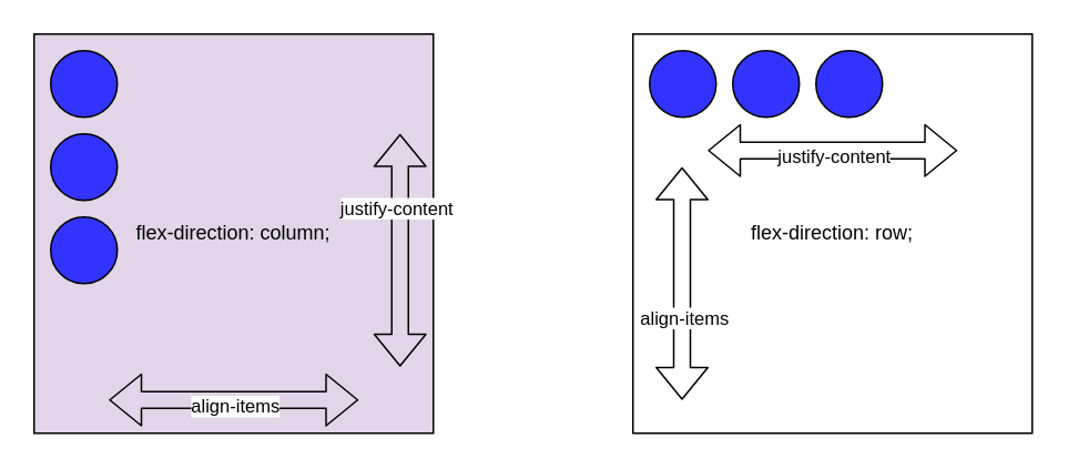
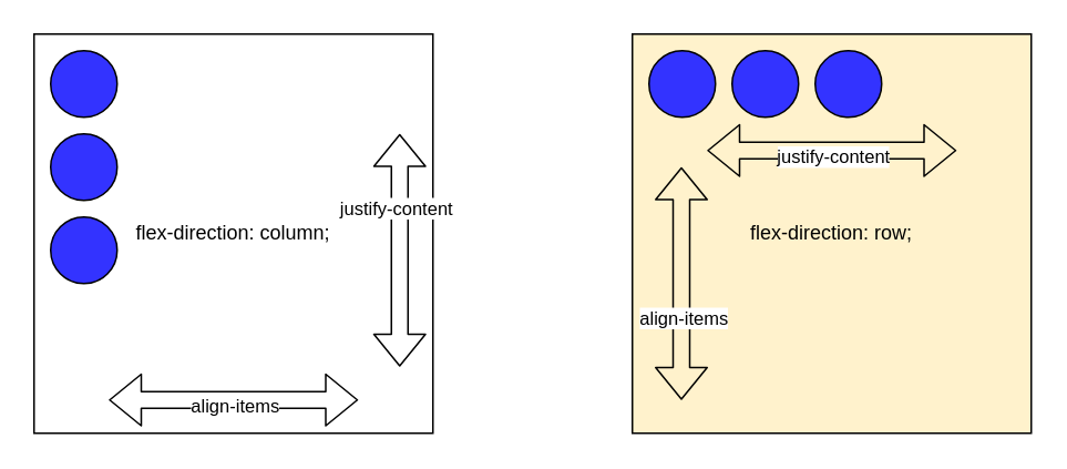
- <mxCell id="3" value="flex-direction: column;" style="whiteSpace=wrap;html=1;aspect=fixed;fillColor=#e1d5e7;" parent="1" vertex="1"><mxGeometry x="20" y="20" width="240" height="240" as="geometry" /></mxCell>
+ <mxCell id="3" value="flex-direction: column;" style="whiteSpace=wrap;html=1;aspect=fixed;" parent="1" vertex="1"><mxGeometry x="20" y="20" width="240" height="240" as="geometry" /></mxCell>
- <mxCell id="2" value="flex-direction: row;" style="whiteSpace=wrap;html=1;aspect=fixed;" parent="1" vertex="1"><mxGeometry x="380" y="20" width="240" height="240" as="geometry" /></mxCell>
+ <mxCell id="2" value="flex-direction: row;" style="whiteSpace=wrap;html=1;aspect=fixed;fillColor=#fff2cc;" parent="1" vertex="1"><mxGeometry x="380" y="20" width="240" height="240" as="geometry" /></mxCell>
